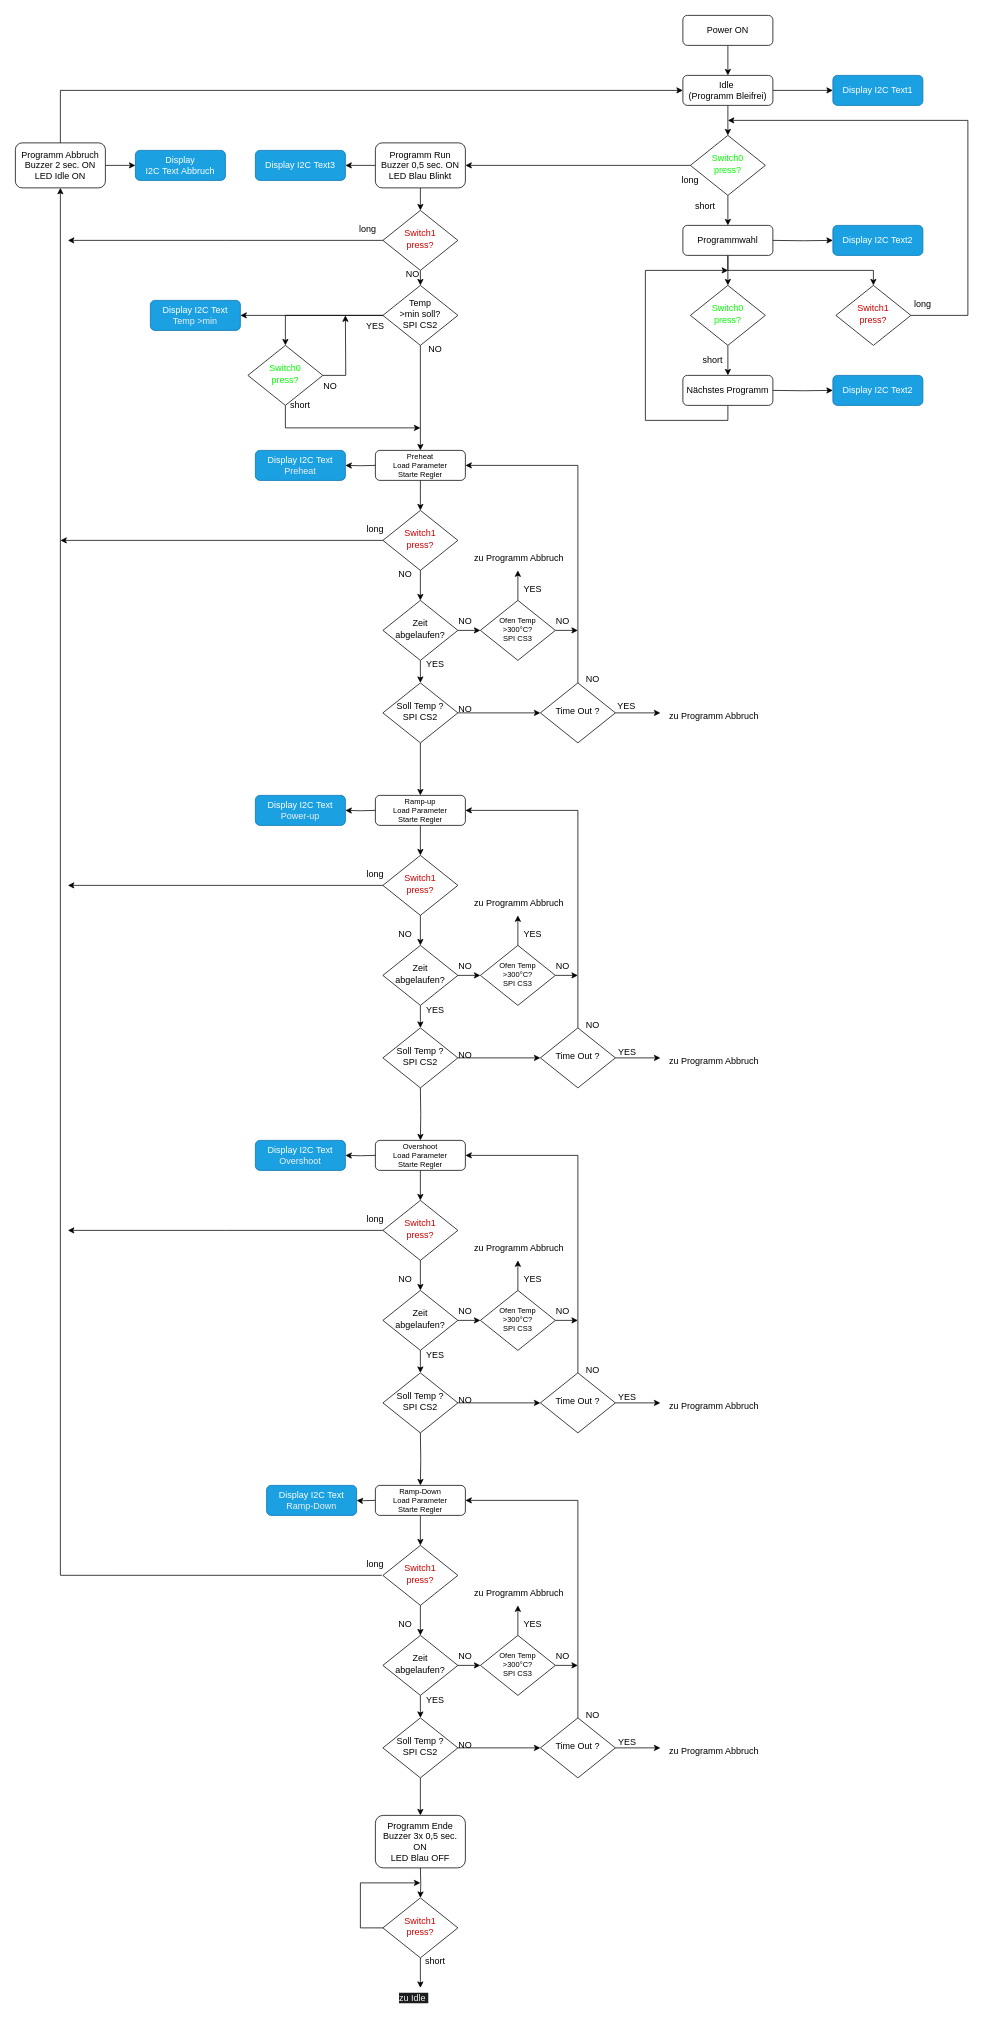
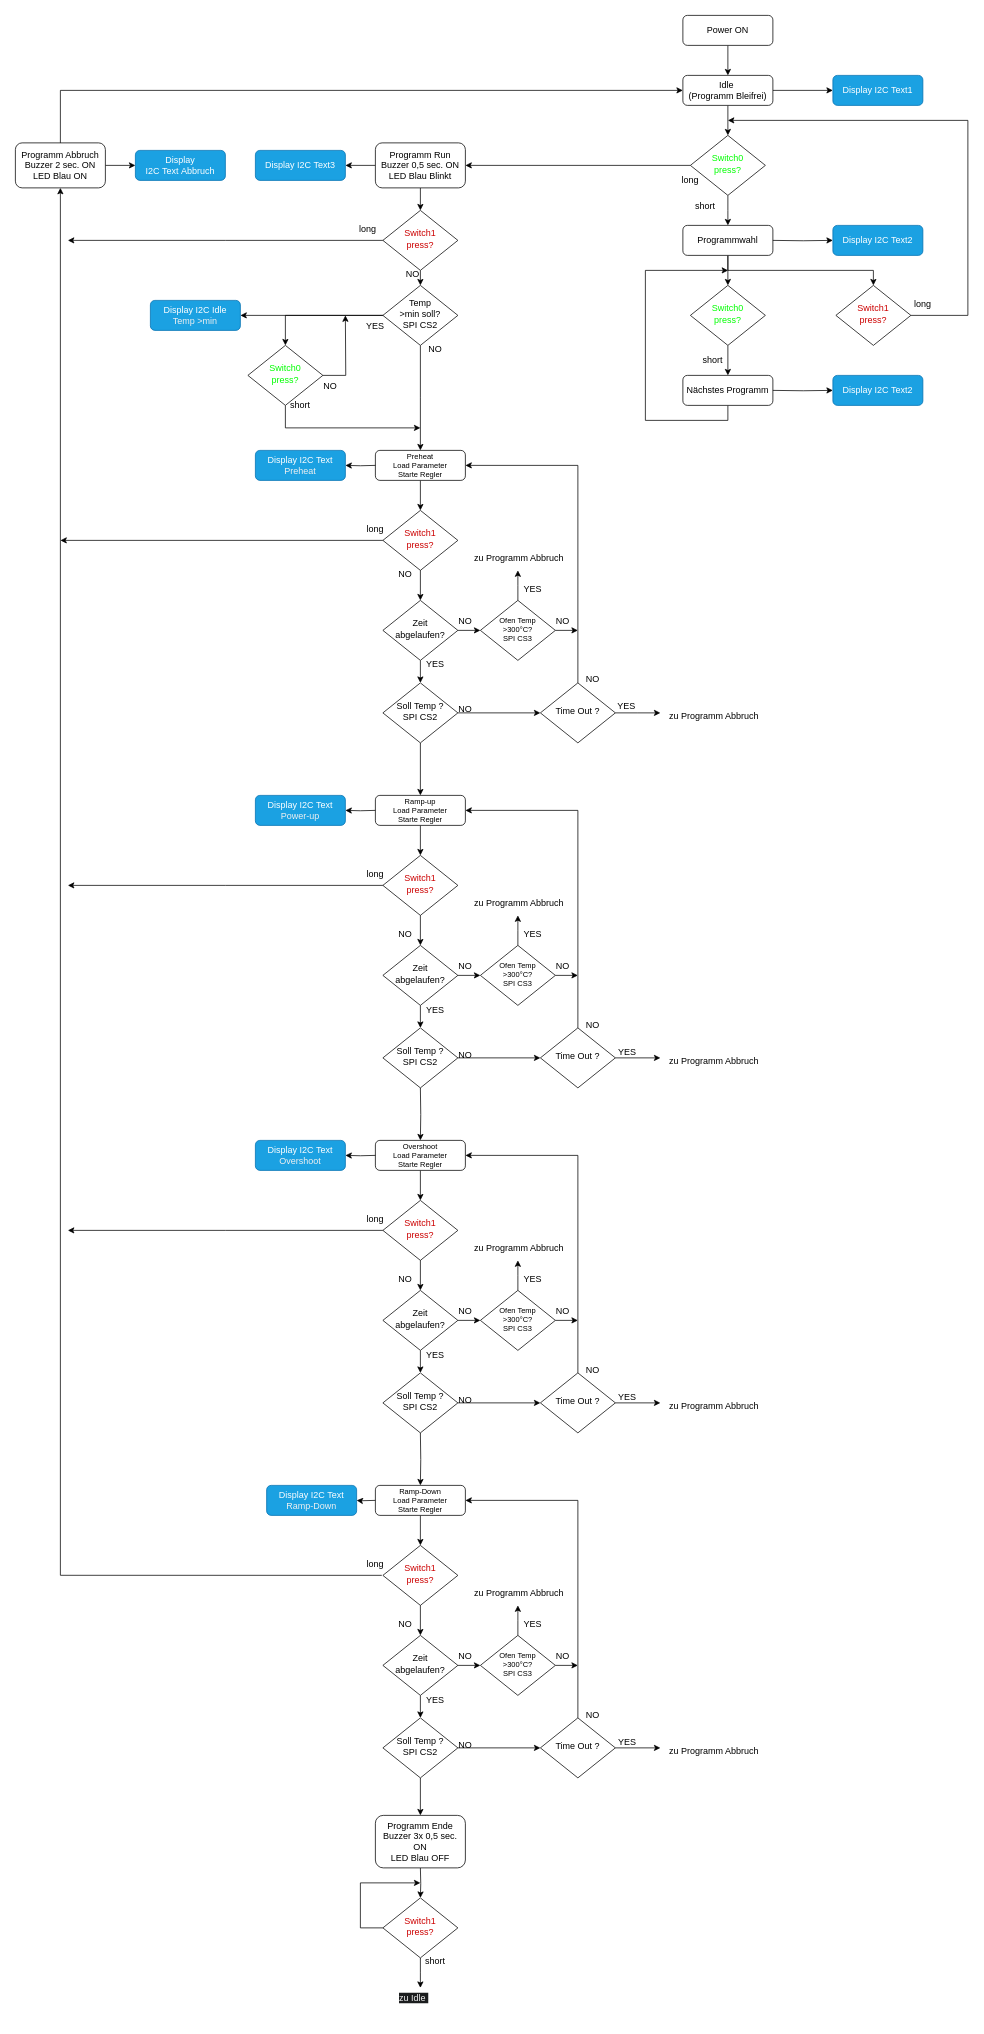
- <mxCell id="36" value="Programm Abbruch&lt;br&gt;Buzzer 2 sec. ON&lt;br&gt;LED Idle ON" style="rounded=1;whiteSpace=wrap;html=1;fontSize=12;glass=0;strokeWidth=1;shadow=0;" parent="1" vertex="1"><mxGeometry x="20" y="190" width="120" height="60" as="geometry" /></mxCell>
+ <mxCell id="36" value="Programm Abbruch&lt;br&gt;Buzzer 2 sec. ON&lt;br&gt;LED Blau ON" style="rounded=1;whiteSpace=wrap;html=1;fontSize=12;glass=0;strokeWidth=1;shadow=0;" parent="1" vertex="1"><mxGeometry x="20" y="190" width="120" height="60" as="geometry" /></mxCell>
- <mxCell id="144" value="Display I2C Text&lt;br&gt;&lt;span style=&quot;color: rgb(240, 240, 240);&quot;&gt;Temp &amp;gt;min&lt;/span&gt;" style="rounded=1;whiteSpace=wrap;html=1;fontSize=12;glass=0;strokeWidth=1;shadow=0;fillColor=#1ba1e2;fontColor=#ffffff;strokeColor=#006EAF;" parent="1" vertex="1"><mxGeometry x="200" y="400" width="120" height="40" as="geometry" /></mxCell>
+ <mxCell id="144" value="Display I2C Idle&lt;br&gt;&lt;span style=&quot;color: rgb(240, 240, 240);&quot;&gt;Temp &amp;gt;min&lt;/span&gt;" style="rounded=1;whiteSpace=wrap;html=1;fontSize=12;glass=0;strokeWidth=1;shadow=0;fillColor=#1ba1e2;fontColor=#ffffff;strokeColor=#006EAF;" parent="1" vertex="1"><mxGeometry x="200" y="400" width="120" height="40" as="geometry" /></mxCell>
